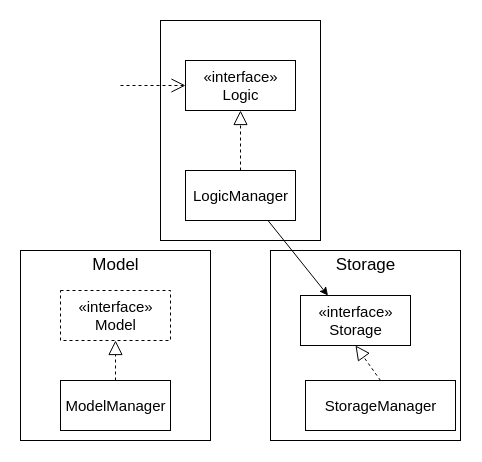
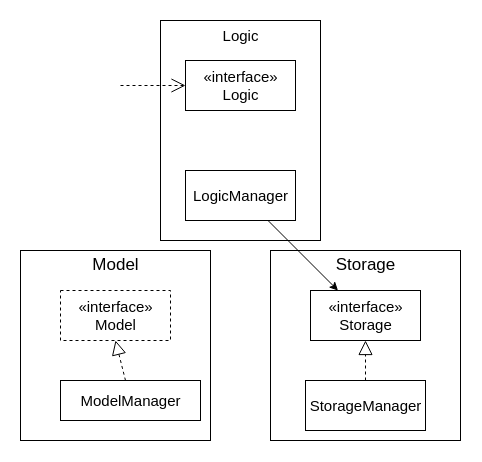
+ <mxCell id="5" value="&lt;font style=&quot;font-size: 15px;&quot;&gt;Logic&lt;/font&gt;" style="text;html=1;align=center;verticalAlign=middle;resizable=0;points=[];autosize=1;strokeColor=none;fillColor=none;" vertex="1" parent="1"><mxGeometry x="210" y="20" width="60" height="30" as="geometry" /></mxCell>
- <mxCell id="9" value="" style="endArrow=block;dashed=1;endFill=0;endSize=12;html=1;rounded=0;fontSize=15;exitX=0.5;exitY=0;exitDx=0;exitDy=0;entryX=0.5;entryY=1;entryDx=0;entryDy=0;" edge="1" parent="1" source="8" target="6"><mxGeometry width="160" relative="1" as="geometry"><mxPoint x="220" y="140" as="sourcePoint" /><mxPoint x="380" y="140" as="targetPoint" /></mxGeometry></mxCell>
- <mxCell id="11" value="«interface»&lt;br&gt;Storage" style="html=1;fontSize=15;fillColor=none;" vertex="1" parent="1"><mxGeometry x="300" y="295" width="110" height="50" as="geometry" /></mxCell>
+ <mxCell id="11" value="«interface»&lt;br&gt;Storage" style="html=1;fontSize=15;fillColor=none;" vertex="1" parent="1"><mxGeometry x="310" y="290" width="110" height="50" as="geometry" /></mxCell>
- <mxCell id="10" value="ModelManager" style="html=1;fontSize=15;fillColor=none;" vertex="1" parent="1"><mxGeometry x="60" y="380" width="110" height="50" as="geometry" /></mxCell>
+ <mxCell id="10" value="ModelManager" style="html=1;fontSize=15;fillColor=none;" vertex="1" parent="1"><mxGeometry x="60" y="380" width="140" height="40" as="geometry" /></mxCell>
- <mxCell id="16" value="StorageManager" style="html=1;fontSize=15;fillColor=none;" vertex="1" parent="1"><mxGeometry x="305" y="380" width="150" height="50" as="geometry" /></mxCell>
+ <mxCell id="16" value="StorageManager" style="html=1;fontSize=15;fillColor=none;" vertex="1" parent="1"><mxGeometry x="305" y="380" width="120" height="50" as="geometry" /></mxCell>
